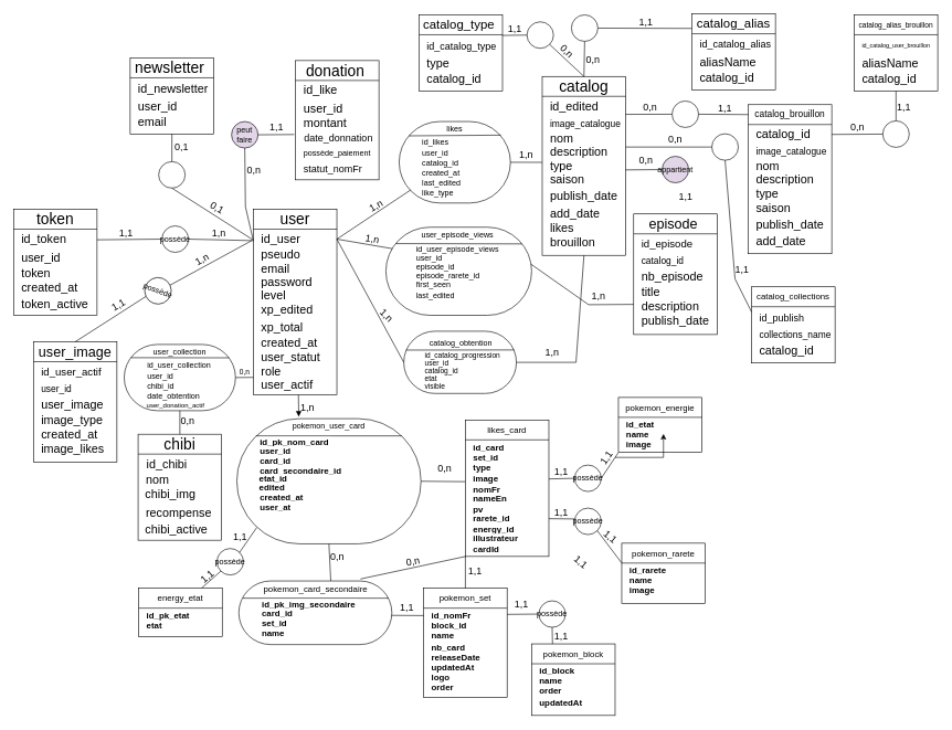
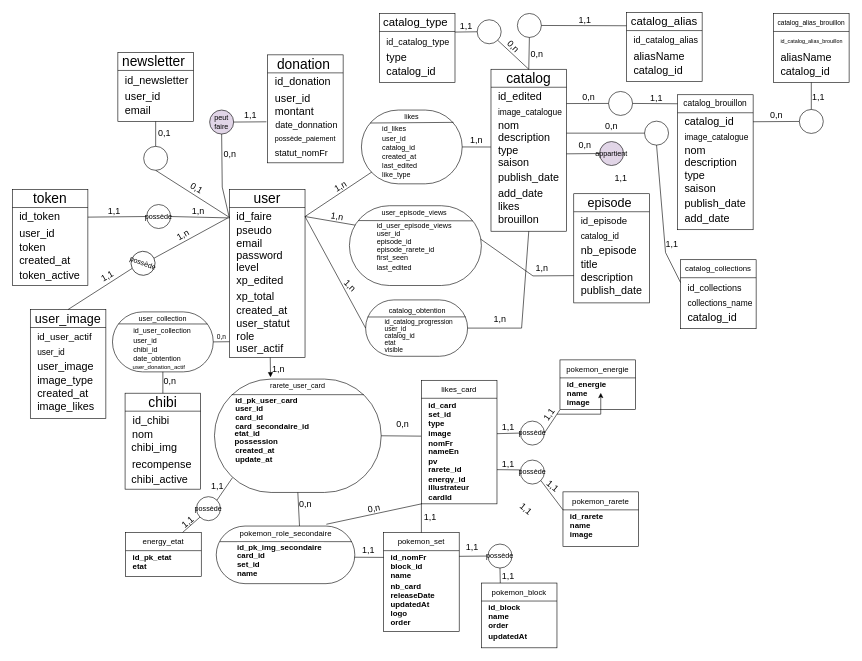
- <mxCell id="85" value="id_catalog_user_brouillon" style="text;html=1;strokeColor=none;fillColor=none;align=left;verticalAlign=middle;whiteSpace=wrap;rounded=0;fontSize=9;" parent="1" vertex="1"><mxGeometry x="1299" y="52.5" width="116" height="30" as="geometry" /></mxCell>
+ <mxCell id="85" value="id_catalog_alias_brouillon" style="text;html=1;strokeColor=none;fillColor=none;align=left;verticalAlign=middle;whiteSpace=wrap;rounded=0;fontSize=9;" parent="1" vertex="1"><mxGeometry x="1299" y="52.5" width="116" height="30" as="geometry" /></mxCell>
- <mxCell id="33" value="id_like&amp;nbsp;" style="text;html=1;strokeColor=none;fillColor=none;align=left;verticalAlign=middle;whiteSpace=wrap;rounded=0;fontSize=18;" parent="1" vertex="1"><mxGeometry x="455.5" y="120.5" width="116" height="30" as="geometry" /></mxCell>
+ <mxCell id="33" value="id_donation&amp;nbsp;" style="text;html=1;strokeColor=none;fillColor=none;align=left;verticalAlign=middle;whiteSpace=wrap;rounded=0;fontSize=18;" parent="1" vertex="1"><mxGeometry x="455.5" y="120.5" width="116" height="30" as="geometry" /></mxCell>
- <mxCell id="5" value="id_user" style="text;html=1;strokeColor=none;fillColor=none;align=left;verticalAlign=middle;whiteSpace=wrap;rounded=0;fontSize=18;" parent="1" vertex="1"><mxGeometry x="392" y="345" width="116" height="30" as="geometry" /></mxCell>
+ <mxCell id="5" value="id_faire" style="text;html=1;strokeColor=none;fillColor=none;align=left;verticalAlign=middle;whiteSpace=wrap;rounded=0;fontSize=18;" parent="1" vertex="1"><mxGeometry x="392" y="345" width="116" height="30" as="geometry" /></mxCell>
- <mxCell id="118" value="id_publish&amp;nbsp;" style="text;html=1;strokeColor=none;fillColor=none;align=left;verticalAlign=middle;whiteSpace=wrap;rounded=0;fontSize=15;" parent="1" vertex="1"><mxGeometry x="1144" y="463" width="116" height="30" as="geometry" /></mxCell>
+ <mxCell id="118" value="id_collections&amp;nbsp;" style="text;html=1;strokeColor=none;fillColor=none;align=left;verticalAlign=middle;whiteSpace=wrap;rounded=0;fontSize=15;" parent="1" vertex="1"><mxGeometry x="1144" y="463" width="116" height="30" as="geometry" /></mxCell>
- <mxCell id="286" value="&lt;span style=&quot;font-family: sans-serif; font-size: 13.12px; font-weight: 700; text-wrap: nowrap; background-color: rgb(255, 255, 255);&quot;&gt;id_etat&amp;nbsp;&lt;/span&gt;" style="text;html=1;strokeColor=none;fillColor=none;align=left;verticalAlign=middle;whiteSpace=wrap;rounded=0;fontSize=15;" vertex="1" parent="1"><mxGeometry x="943" y="624" width="116" height="30" as="geometry" /></mxCell>
+ <mxCell id="286" value="&lt;span style=&quot;font-family: sans-serif; font-size: 13.12px; font-weight: 700; text-wrap: nowrap; background-color: rgb(255, 255, 255);&quot;&gt;id_energie&amp;nbsp;&lt;/span&gt;" style="text;html=1;strokeColor=none;fillColor=none;align=left;verticalAlign=middle;whiteSpace=wrap;rounded=0;fontSize=15;" vertex="1" parent="1"><mxGeometry x="943" y="624" width="116" height="30" as="geometry" /></mxCell>
- <mxCell id="214" value="pokemon_user_card" style="text;html=1;strokeColor=none;fillColor=none;align=center;verticalAlign=middle;whiteSpace=wrap;rounded=0;" vertex="1" parent="1"><mxGeometry x="386" y="628" width="220" height="29" as="geometry" /></mxCell>
+ <mxCell id="214" value="rarete_user_card" style="text;html=1;strokeColor=none;fillColor=none;align=center;verticalAlign=middle;whiteSpace=wrap;rounded=0;" vertex="1" parent="1"><mxGeometry x="386" y="628" width="220" height="29" as="geometry" /></mxCell>
- <mxCell id="215" value="&lt;span style=&quot;font-family: sans-serif; font-size: 13.12px; font-weight: 700; text-wrap: nowrap; background-color: rgb(255, 255, 255);&quot;&gt;id_pk_nom_card&amp;nbsp;&lt;/span&gt;" style="text;html=1;strokeColor=none;fillColor=none;align=left;verticalAlign=middle;whiteSpace=wrap;rounded=0;fontSize=12;" vertex="1" parent="1"><mxGeometry x="390" y="658" width="120" height="15" as="geometry" /></mxCell>
+ <mxCell id="215" value="&lt;span style=&quot;font-family: sans-serif; font-size: 13.12px; font-weight: 700; text-wrap: nowrap; background-color: rgb(255, 255, 255);&quot;&gt;id_pk_user_card&amp;nbsp;&lt;/span&gt;" style="text;html=1;strokeColor=none;fillColor=none;align=left;verticalAlign=middle;whiteSpace=wrap;rounded=0;fontSize=12;" vertex="1" parent="1"><mxGeometry x="390" y="658" width="120" height="15" as="geometry" /></mxCell>
- <mxCell id="220" value="&lt;span style=&quot;font-family: sans-serif; font-size: 13.12px; font-weight: 700; text-wrap: nowrap; background-color: rgb(255, 255, 255);&quot;&gt;edited&lt;/span&gt;" style="text;html=1;strokeColor=none;fillColor=none;align=left;verticalAlign=middle;whiteSpace=wrap;rounded=0;fontSize=10;" vertex="1" parent="1"><mxGeometry x="389" y="727" width="120" height="15" as="geometry" /></mxCell>
+ <mxCell id="220" value="&lt;span style=&quot;font-family: sans-serif; font-size: 13.12px; font-weight: 700; text-wrap: nowrap; background-color: rgb(255, 255, 255);&quot;&gt;possession&lt;/span&gt;" style="text;html=1;strokeColor=none;fillColor=none;align=left;verticalAlign=middle;whiteSpace=wrap;rounded=0;fontSize=10;" vertex="1" parent="1"><mxGeometry x="389" y="727" width="120" height="15" as="geometry" /></mxCell>
- <mxCell id="222" value="&lt;span style=&quot;font-family: sans-serif; font-size: 13.12px; font-weight: 700; text-wrap: nowrap; background-color: rgb(255, 255, 255);&quot;&gt;user_at&lt;/span&gt;" style="text;html=1;strokeColor=none;fillColor=none;align=left;verticalAlign=middle;whiteSpace=wrap;rounded=0;fontSize=10;" vertex="1" parent="1"><mxGeometry x="390" y="757" width="120" height="15" as="geometry" /></mxCell>
+ <mxCell id="222" value="&lt;span style=&quot;font-family: sans-serif; font-size: 13.12px; font-weight: 700; text-wrap: nowrap; background-color: rgb(255, 255, 255);&quot;&gt;update_at&lt;/span&gt;" style="text;html=1;strokeColor=none;fillColor=none;align=left;verticalAlign=middle;whiteSpace=wrap;rounded=0;fontSize=10;" vertex="1" parent="1"><mxGeometry x="390" y="757" width="120" height="15" as="geometry" /></mxCell>
- <mxCell id="260" value="&lt;span style=&quot;font-size: 13px;&quot;&gt;pokemon_card_secondaire&lt;/span&gt;" style="text;html=1;strokeColor=none;fillColor=none;align=center;verticalAlign=middle;whiteSpace=wrap;rounded=0;" vertex="1" parent="1"><mxGeometry x="366" y="873" width="220" height="29" as="geometry" /></mxCell>
+ <mxCell id="260" value="&lt;span style=&quot;font-size: 13px;&quot;&gt;pokemon_role_secondaire&lt;/span&gt;" style="text;html=1;strokeColor=none;fillColor=none;align=center;verticalAlign=middle;whiteSpace=wrap;rounded=0;" vertex="1" parent="1"><mxGeometry x="366" y="873" width="220" height="29" as="geometry" /></mxCell>
